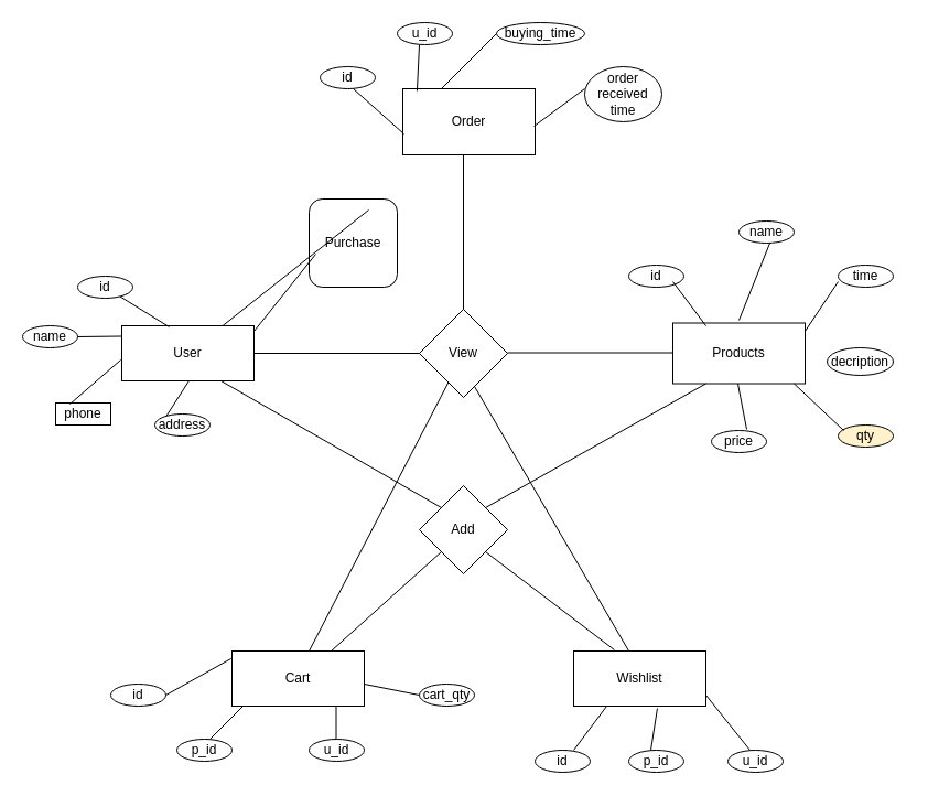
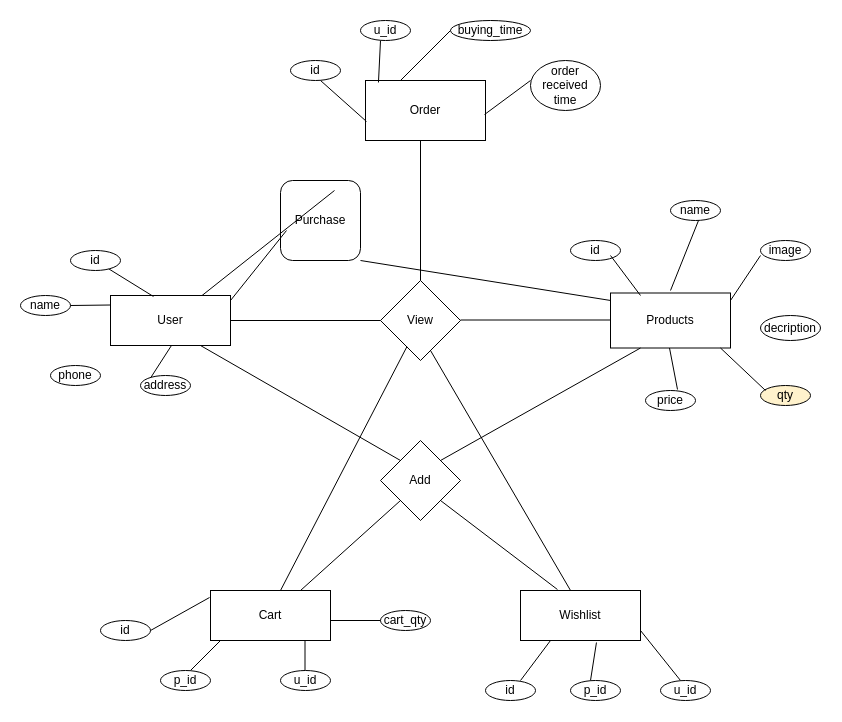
- <mxCell id="34" value="time" style="ellipse;whiteSpace=wrap;html=1;" vertex="1" parent="1"><mxGeometry x="760" y="240" width="50" height="20" as="geometry" /></mxCell>
+ <mxCell id="34" value="image" style="ellipse;whiteSpace=wrap;html=1;" vertex="1" parent="1"><mxGeometry x="760" y="240" width="50" height="20" as="geometry" /></mxCell>
+ <mxCell id="20" value="" style="endArrow=none;html=1;rounded=0;entryX=0;entryY=0.136;entryDx=0;entryDy=0;entryPerimeter=0;exitX=1;exitY=1;exitDx=0;exitDy=0;" edge="1" parent="1" source="18" target="3"><mxGeometry width="50" height="50" relative="1" as="geometry"><mxPoint x="355" y="250" as="sourcePoint" /><mxPoint x="425" y="260" as="targetPoint" /></mxGeometry></mxCell>
- <mxCell id="39" value="decription" style="ellipse;whiteSpace=wrap;html=1;" vertex="1" parent="1"><mxGeometry x="750" y="315" width="60" height="25" as="geometry" /></mxCell>
+ <mxCell id="39" value="decription" style="ellipse;whiteSpace=wrap;html=1;" vertex="1" parent="1"><mxGeometry x="760" y="315" width="60" height="25" as="geometry" /></mxCell>
- <mxCell id="26" value="" style="endArrow=none;html=1;fontSize=12;startSize=14;endSize=14;entryX=-0.008;entryY=0.62;entryDx=0;entryDy=0;entryPerimeter=0;exitX=0.26;exitY=0.05;exitDx=0;exitDy=0;exitPerimeter=0;" edge="1" parent="1" source="23" target="2"><mxGeometry width="50" height="50" relative="1" as="geometry"><mxPoint x="70" y="360" as="sourcePoint" /><mxPoint x="110" y="325" as="targetPoint" /></mxGeometry></mxCell>
- <mxCell id="23" value="phone" style="whiteSpace=wrap;html=1;rounded=0;" vertex="1" parent="1"><mxGeometry x="50" y="365" width="50" height="20" as="geometry" /></mxCell>
+ <mxCell id="23" value="phone" style="ellipse;whiteSpace=wrap;html=1;rounded=0;" vertex="1" parent="1"><mxGeometry x="50" y="365" width="50" height="20" as="geometry" /></mxCell>
- <mxCell id="43" value="cart_qty" style="ellipse;whiteSpace=wrap;html=1;" vertex="1" parent="1"><mxGeometry x="380" y="620" width="50" height="20" as="geometry" /></mxCell>
+ <mxCell id="43" value="cart_qty" style="ellipse;whiteSpace=wrap;html=1;" vertex="1" parent="1"><mxGeometry x="380" y="610" width="50" height="20" as="geometry" /></mxCell>
